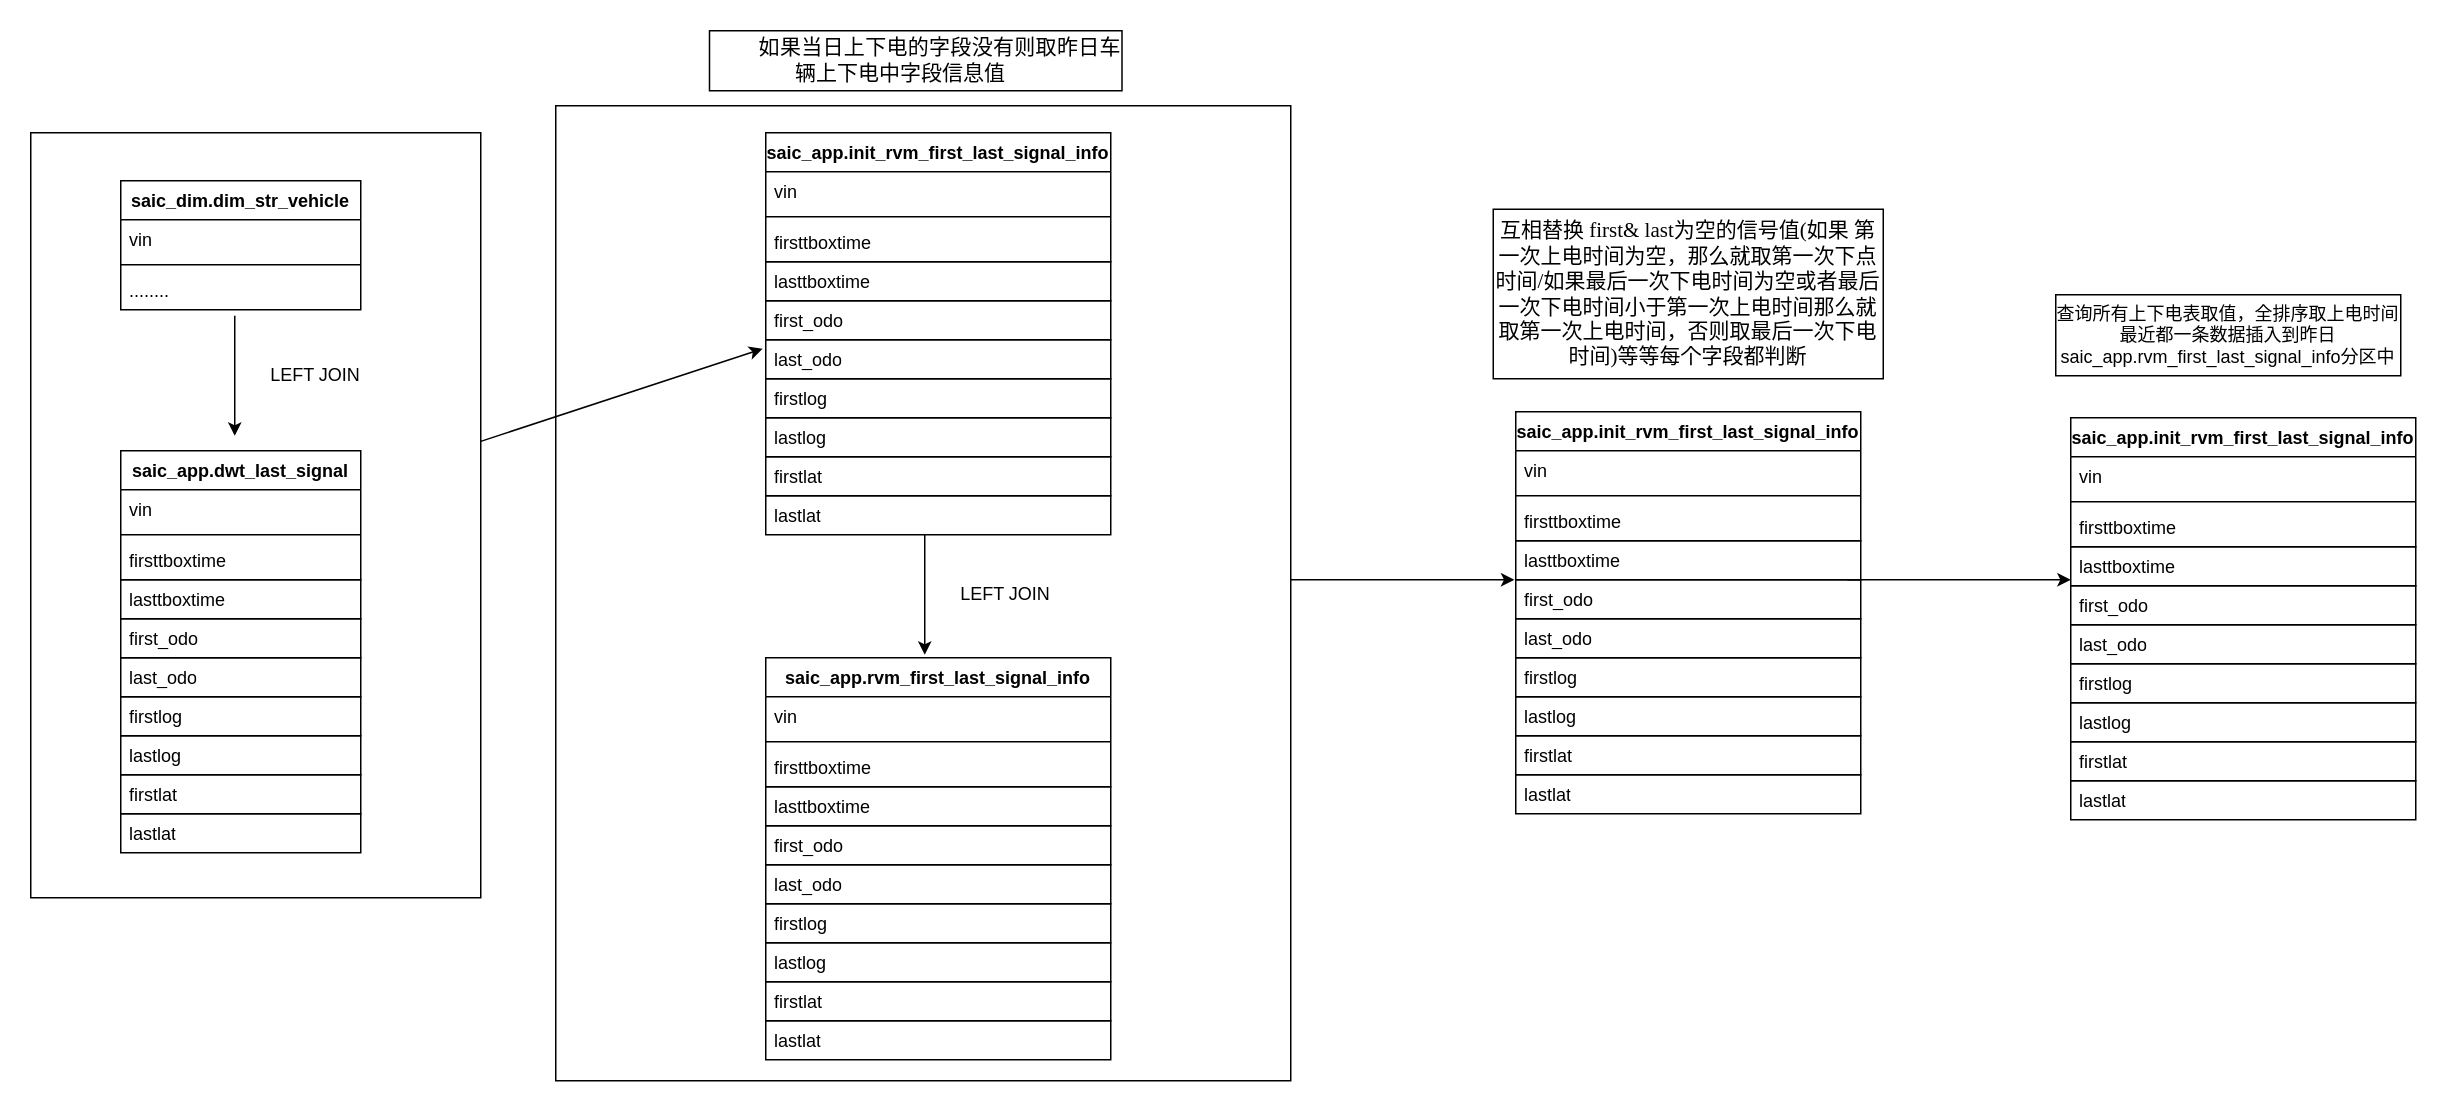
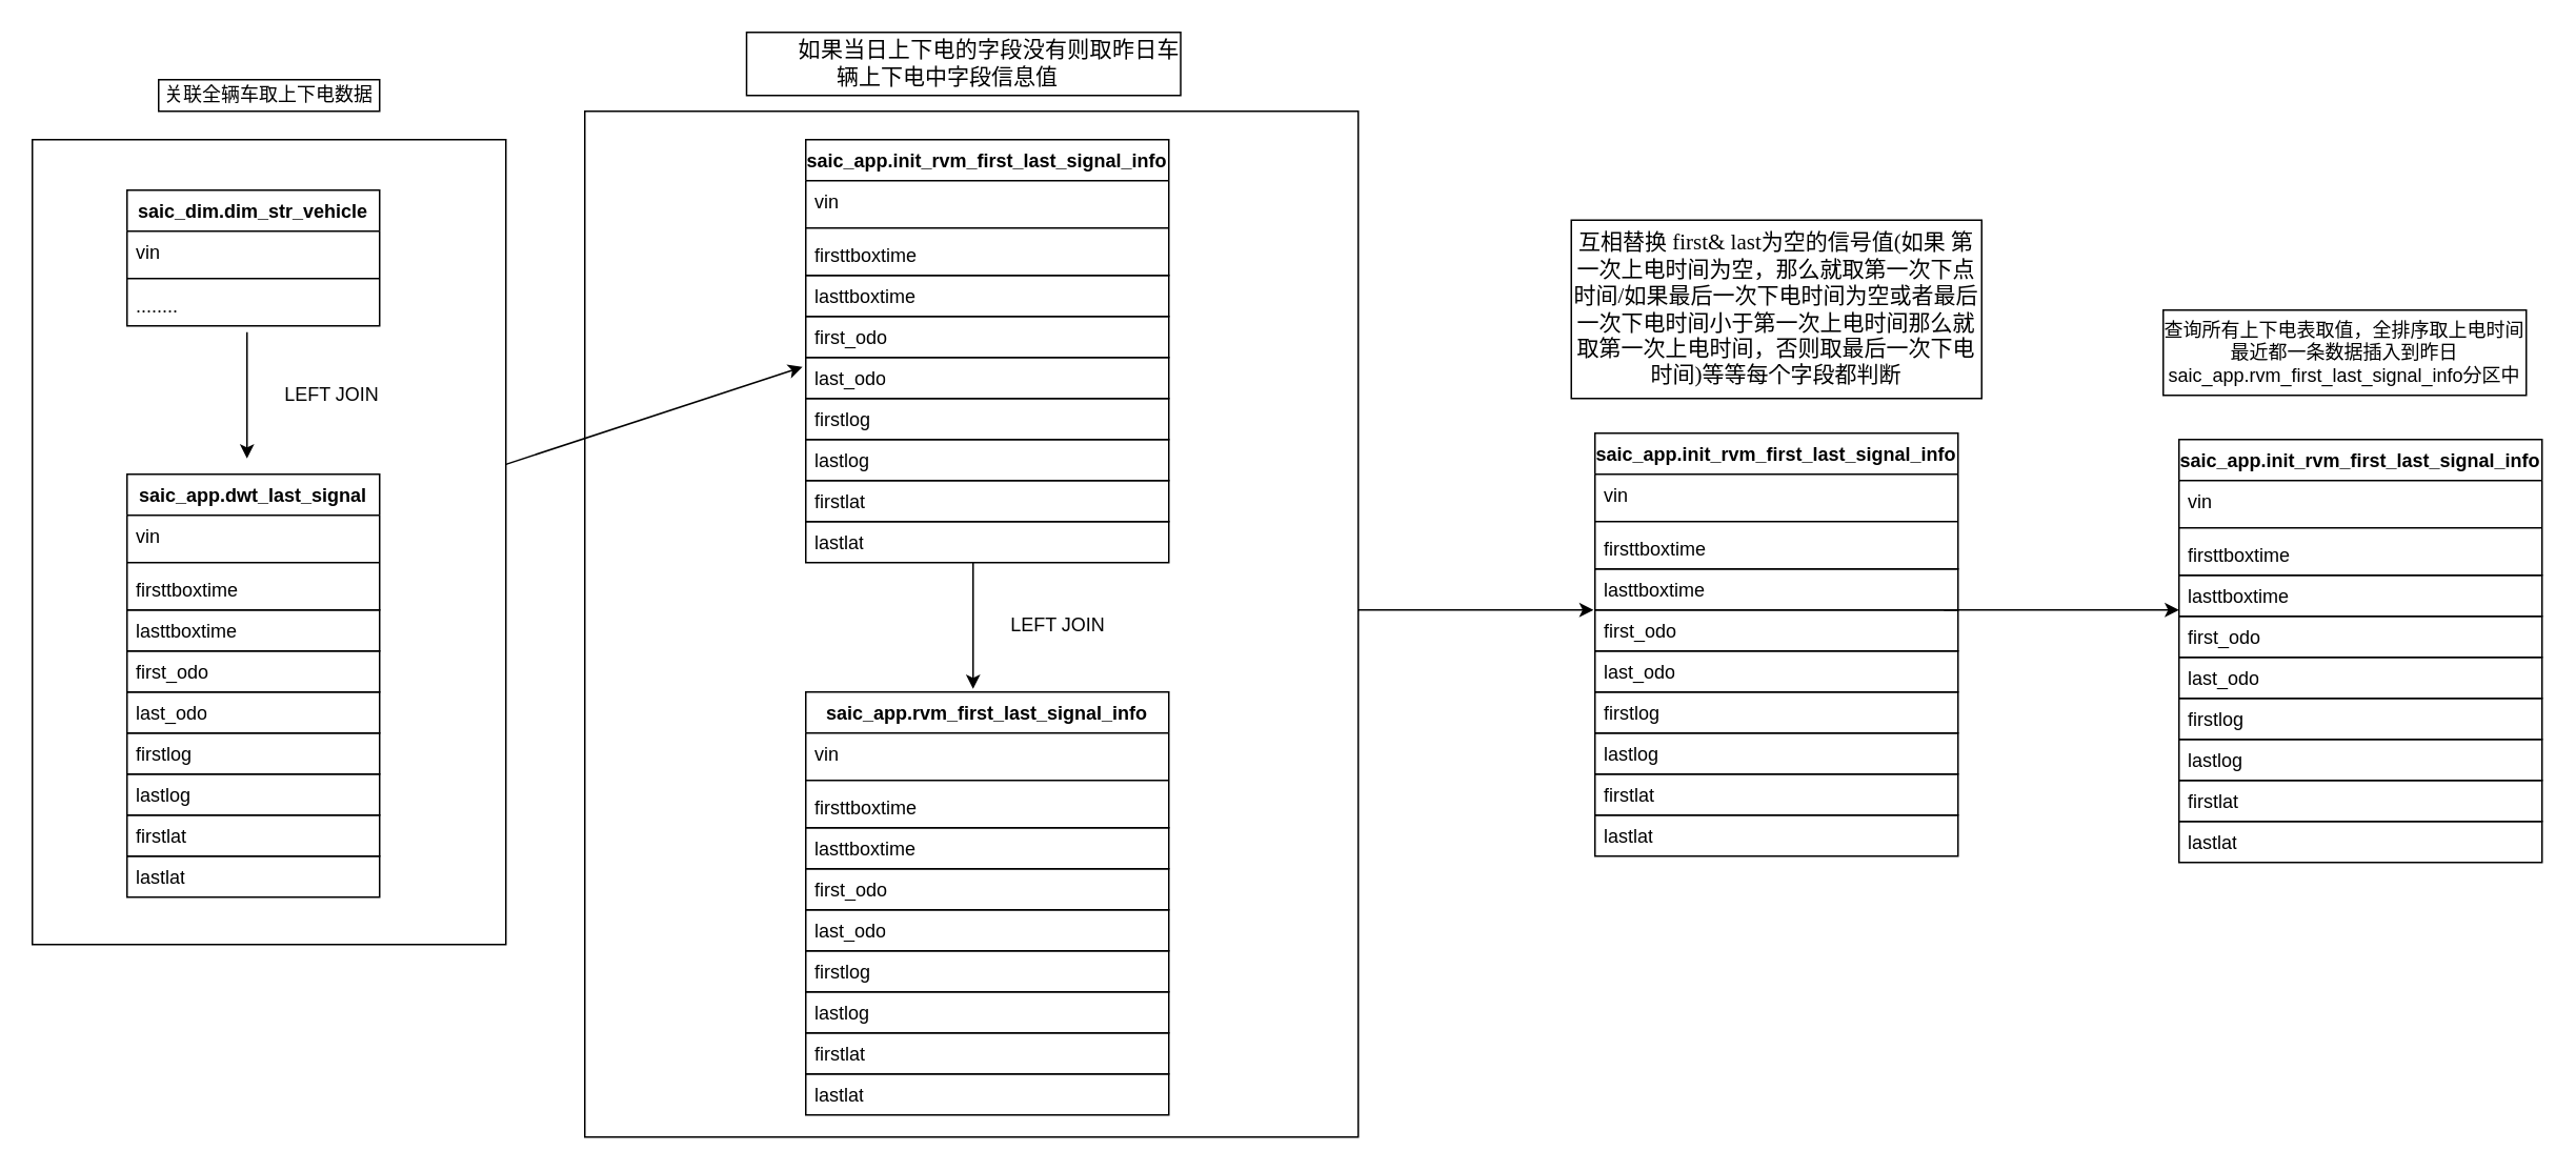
+ <mxCell id="70" value="关联全辆车取上下电数据" style="text;html=1;strokeColor=default;fillColor=none;align=center;verticalAlign=middle;whiteSpace=wrap;rounded=0;" vertex="1" parent="1"><mxGeometry x="100" y="50" width="140" height="20" as="geometry" /></mxCell>
